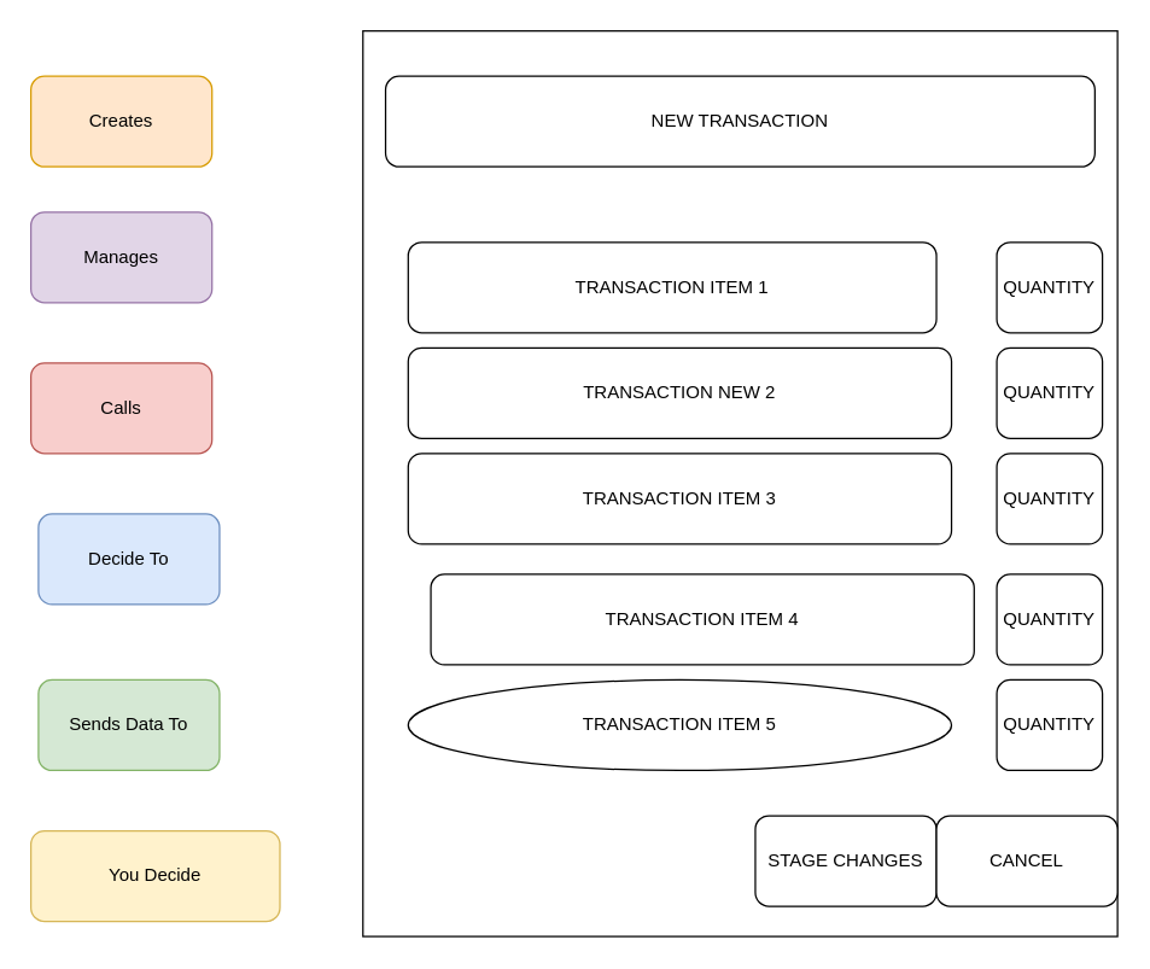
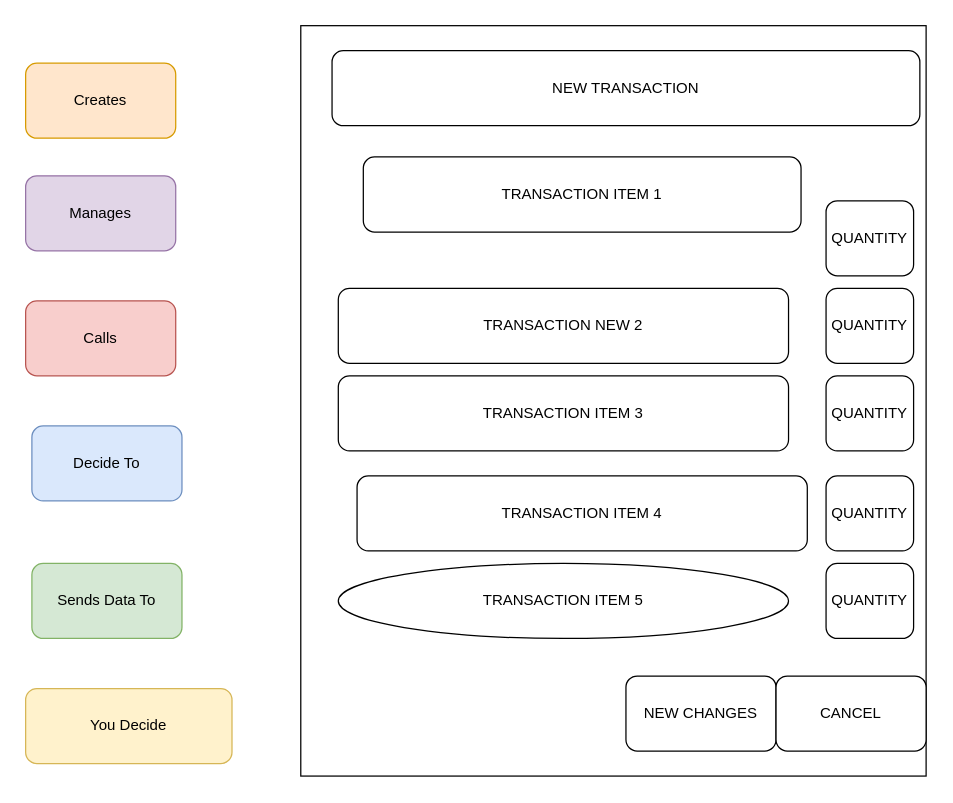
- <mxCell id="9" value="NEW TRANSACTION" style="rounded=1;whiteSpace=wrap;html=1;" parent="1" vertex="1"><mxGeometry x="255" y="50" width="470" height="60" as="geometry" /></mxCell>
+ <mxCell id="9" value="NEW TRANSACTION" style="rounded=1;whiteSpace=wrap;html=1;" parent="1" vertex="1"><mxGeometry x="265" y="40" width="470" height="60" as="geometry" /></mxCell>
- <mxCell id="11" value="TRANSACTION ITEM 1" style="rounded=1;whiteSpace=wrap;html=1;" parent="1" vertex="1"><mxGeometry x="270" y="160" width="350" height="60" as="geometry" /></mxCell>
+ <mxCell id="11" value="TRANSACTION ITEM 1" style="rounded=1;whiteSpace=wrap;html=1;" parent="1" vertex="1"><mxGeometry x="290" y="125" width="350" height="60" as="geometry" /></mxCell>
- <mxCell id="10" value="STAGE CHANGES" style="rounded=1;whiteSpace=wrap;html=1;" parent="1" vertex="1"><mxGeometry x="500" y="540" width="120" height="60" as="geometry" /></mxCell>
+ <mxCell id="10" value="NEW CHANGES" style="rounded=1;whiteSpace=wrap;html=1;" parent="1" vertex="1"><mxGeometry x="500" y="540" width="120" height="60" as="geometry" /></mxCell>
